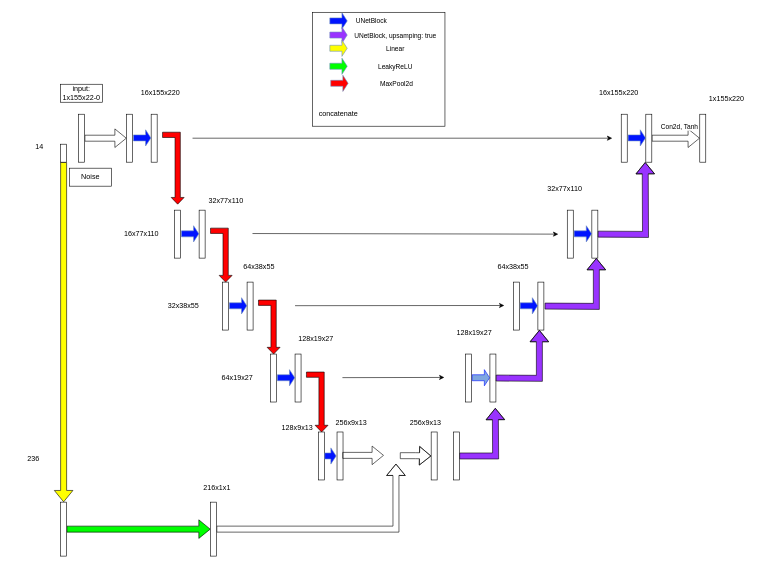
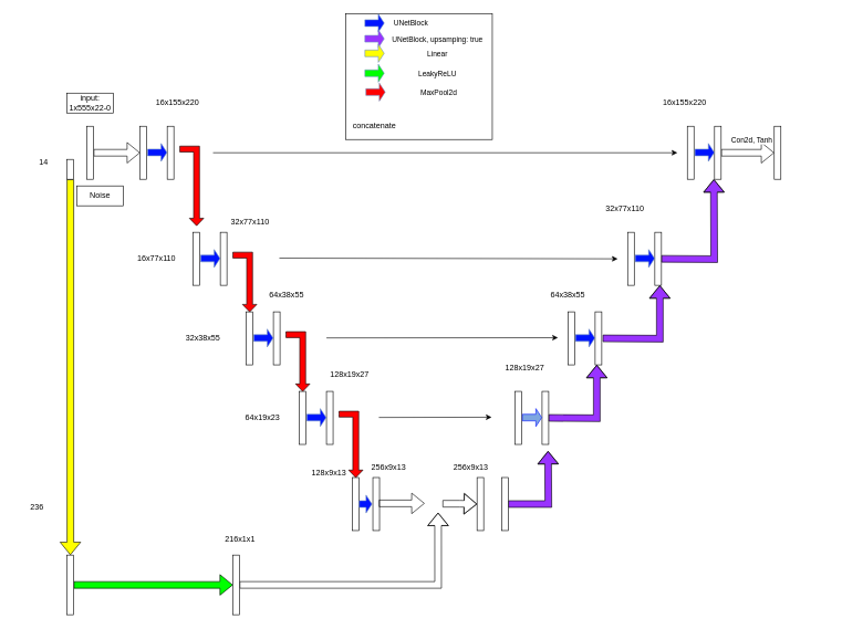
- <mxCell id="48" value="input: 1x155x22-0" style="text;html=1;align=center;verticalAlign=middle;whiteSpace=wrap;rounded=0;strokeColor=default;" parent="1" vertex="1"><mxGeometry x="100" y="140" width="70" height="30" as="geometry" /></mxCell>
+ <mxCell id="48" value="input: 1x555x22-0" style="text;html=1;align=center;verticalAlign=middle;whiteSpace=wrap;rounded=0;strokeColor=default;" parent="1" vertex="1"><mxGeometry x="100" y="140" width="70" height="30" as="geometry" /></mxCell>
- <mxCell id="76" value="1x155x220" style="text;html=1;align=center;verticalAlign=middle;whiteSpace=wrap;rounded=0;" parent="1" vertex="1"><mxGeometry x="1176" y="150" width="70" height="30" as="geometry" /></mxCell>
- <mxCell id="52" value="64x19x27" style="text;html=1;align=center;verticalAlign=middle;whiteSpace=wrap;rounded=0;" parent="1" vertex="1"><mxGeometry x="360" y="615" width="70" height="30" as="geometry" /></mxCell>
+ <mxCell id="52" value="64x19x23" style="text;html=1;align=center;verticalAlign=middle;whiteSpace=wrap;rounded=0;" parent="1" vertex="1"><mxGeometry x="360" y="615" width="70" height="30" as="geometry" /></mxCell>
